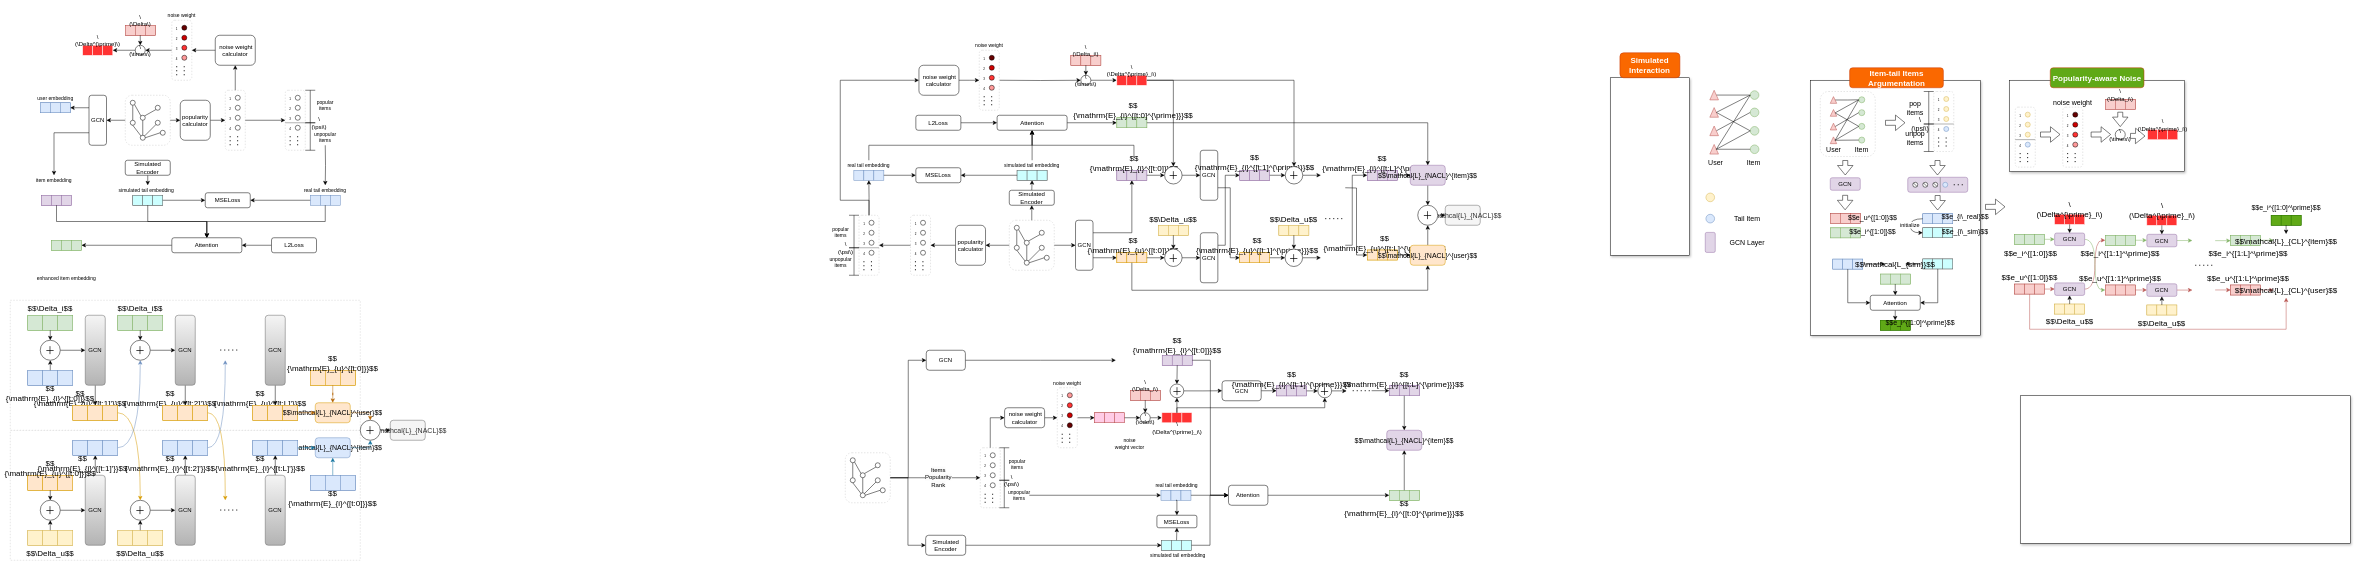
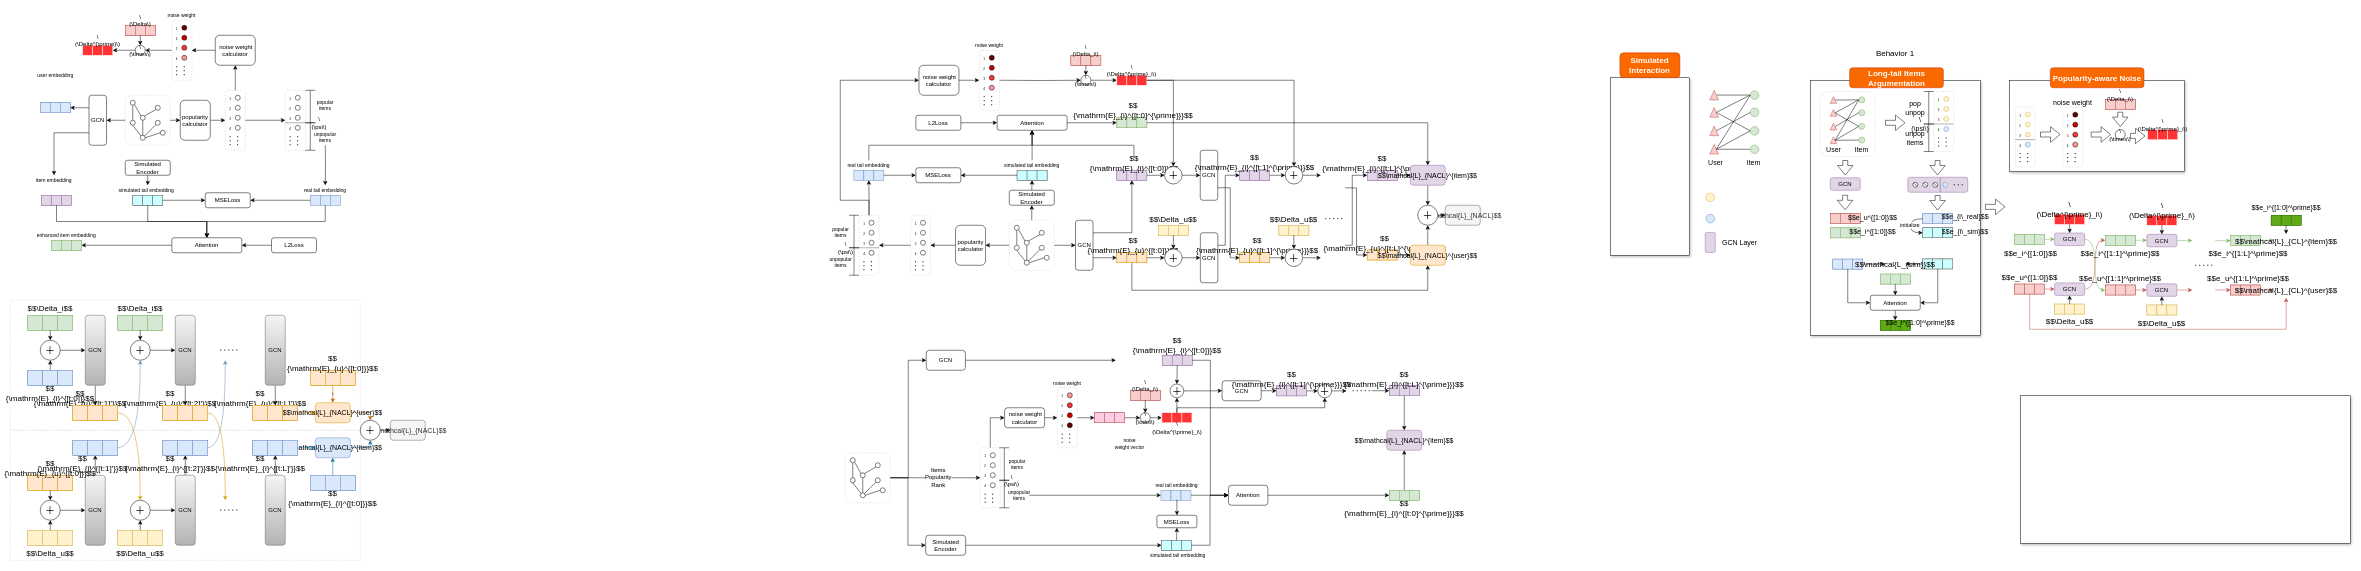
+ <mxCell id="596" value="Behavior 1" style="text;html=1;align=center;verticalAlign=middle;whiteSpace=wrap;rounded=0;fontSize=16;" parent="1" vertex="1"><mxGeometry x="3750" y="90" width="80" height="30" as="geometry" /></mxCell>
- <mxCell id="705" value="&lt;font color=&quot;#ffffff&quot;&gt;&lt;span style=&quot;font-size: 16px;&quot;&gt;&lt;b&gt;Item-tail Items Argumentation&lt;/b&gt;&lt;/span&gt;&lt;/font&gt;" style="rounded=1;whiteSpace=wrap;html=1;fillColor=#fa6800;fontColor=#000000;strokeColor=#C73500;" parent="1" vertex="1"><mxGeometry x="3698.75" y="135" width="187.5" height="40" as="geometry" /></mxCell>
+ <mxCell id="705" value="&lt;font color=&quot;#ffffff&quot;&gt;&lt;span style=&quot;font-size: 16px;&quot;&gt;&lt;b&gt;Long-tail Items Argumentation&lt;/b&gt;&lt;/span&gt;&lt;/font&gt;" style="rounded=1;whiteSpace=wrap;html=1;fillColor=#fa6800;fontColor=#000000;strokeColor=#C73500;" parent="1" vertex="1"><mxGeometry x="3698.75" y="135" width="187.5" height="40" as="geometry" /></mxCell>
- <mxCell id="698" value="&lt;font color=&quot;#ffffff&quot;&gt;&lt;span style=&quot;font-size: 16px;&quot;&gt;&lt;b&gt;Popularity-aware Noise&lt;/b&gt;&lt;/span&gt;&lt;/font&gt;" style="rounded=1;whiteSpace=wrap;html=1;fillColor=#60a917;fontColor=#000000;strokeColor=#C73500;" parent="1" vertex="1"><mxGeometry x="4100" y="135" width="187.5" height="40" as="geometry" /></mxCell>
+ <mxCell id="698" value="&lt;font color=&quot;#ffffff&quot;&gt;&lt;span style=&quot;font-size: 16px;&quot;&gt;&lt;b&gt;Popularity-aware Noise&lt;/b&gt;&lt;/span&gt;&lt;/font&gt;" style="rounded=1;whiteSpace=wrap;html=1;fillColor=#fa6800;fontColor=#000000;strokeColor=#C73500;" parent="1" vertex="1"><mxGeometry x="4100" y="135" width="187.5" height="40" as="geometry" /></mxCell>
- <mxCell id="109" value="&lt;font style=&quot;font-size: 10px;&quot;&gt;user embedding&lt;/font&gt;" style="text;html=1;align=center;verticalAlign=middle;whiteSpace=wrap;rounded=0;fontSize=10;" parent="1" vertex="1"><mxGeometry x="57.5" y="185" width="105" height="20" as="geometry" /></mxCell>
+ <mxCell id="109" value="&lt;font style=&quot;font-size: 10px;&quot;&gt;user embedding&lt;/font&gt;" style="text;html=1;align=center;verticalAlign=middle;whiteSpace=wrap;rounded=0;fontSize=10;" parent="1" vertex="1"><mxGeometry x="57.5" y="140" width="105" height="20" as="geometry" /></mxCell>
- <mxCell id="636" value="&lt;font style=&quot;font-size: 14px;&quot;&gt;pop items&lt;/font&gt;" style="text;html=1;align=center;verticalAlign=middle;whiteSpace=wrap;rounded=0;fontSize=10;" parent="621" vertex="1"><mxGeometry y="22.5" width="40" height="20" as="geometry" /></mxCell>
+ <mxCell id="636" value="&lt;font style=&quot;font-size: 14px;&quot;&gt;pop unpop&lt;/font&gt;" style="text;html=1;align=center;verticalAlign=middle;whiteSpace=wrap;rounded=0;fontSize=10;" parent="621" vertex="1"><mxGeometry y="22.5" width="40" height="20" as="geometry" /></mxCell>
- <mxCell id="599" value="&lt;font style=&quot;font-size: 14px;&quot;&gt;Tail Item&lt;/font&gt;" style="text;html=1;align=center;verticalAlign=middle;whiteSpace=wrap;rounded=0;container=0;" parent="1" vertex="1"><mxGeometry x="3451.33" y="419.644" width="85.714" height="34.286" as="geometry" /></mxCell>
- <mxCell id="601" value="&lt;font style=&quot;font-size: 14px;&quot;&gt;GCN Layer&lt;/font&gt;" style="text;html=1;align=center;verticalAlign=middle;whiteSpace=wrap;rounded=0;container=0;" parent="1" vertex="1"><mxGeometry x="3451.33" y="467.144" width="85.714" height="34.286" as="geometry" /></mxCell>
+ <mxCell id="601" value="&lt;font style=&quot;font-size: 14px;&quot;&gt;GCN Layer&lt;/font&gt;" style="text;html=1;align=center;verticalAlign=middle;whiteSpace=wrap;rounded=0;container=0;" parent="1" vertex="1"><mxGeometry x="3436.33" y="467.144" width="85.714" height="34.286" as="geometry" /></mxCell>
- <mxCell id="96" value="&lt;font style=&quot;font-size: 10px;&quot;&gt;enhanced item embedding&lt;/font&gt;" style="text;html=1;align=center;verticalAlign=middle;whiteSpace=wrap;rounded=0;fontSize=10;" parent="1" vertex="1"><mxGeometry x="71.25" y="545" width="122.5" height="20" as="geometry" /></mxCell>
+ <mxCell id="96" value="&lt;font style=&quot;font-size: 10px;&quot;&gt;enhanced item embedding&lt;/font&gt;" style="text;html=1;align=center;verticalAlign=middle;whiteSpace=wrap;rounded=0;fontSize=10;" parent="1" vertex="1"><mxGeometry x="71.25" y="460" width="122.5" height="20" as="geometry" /></mxCell>
